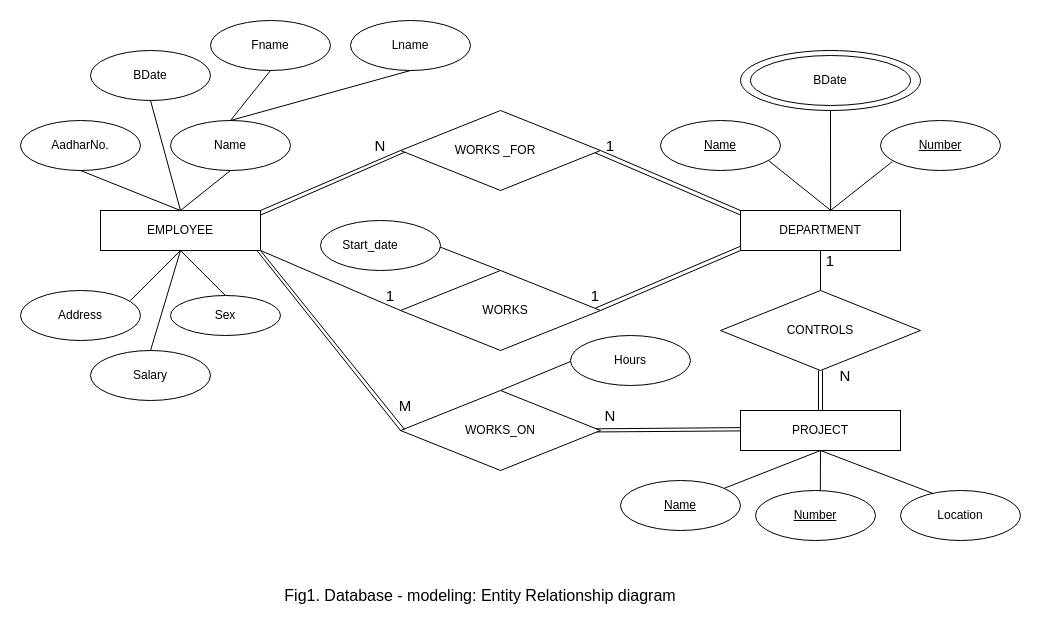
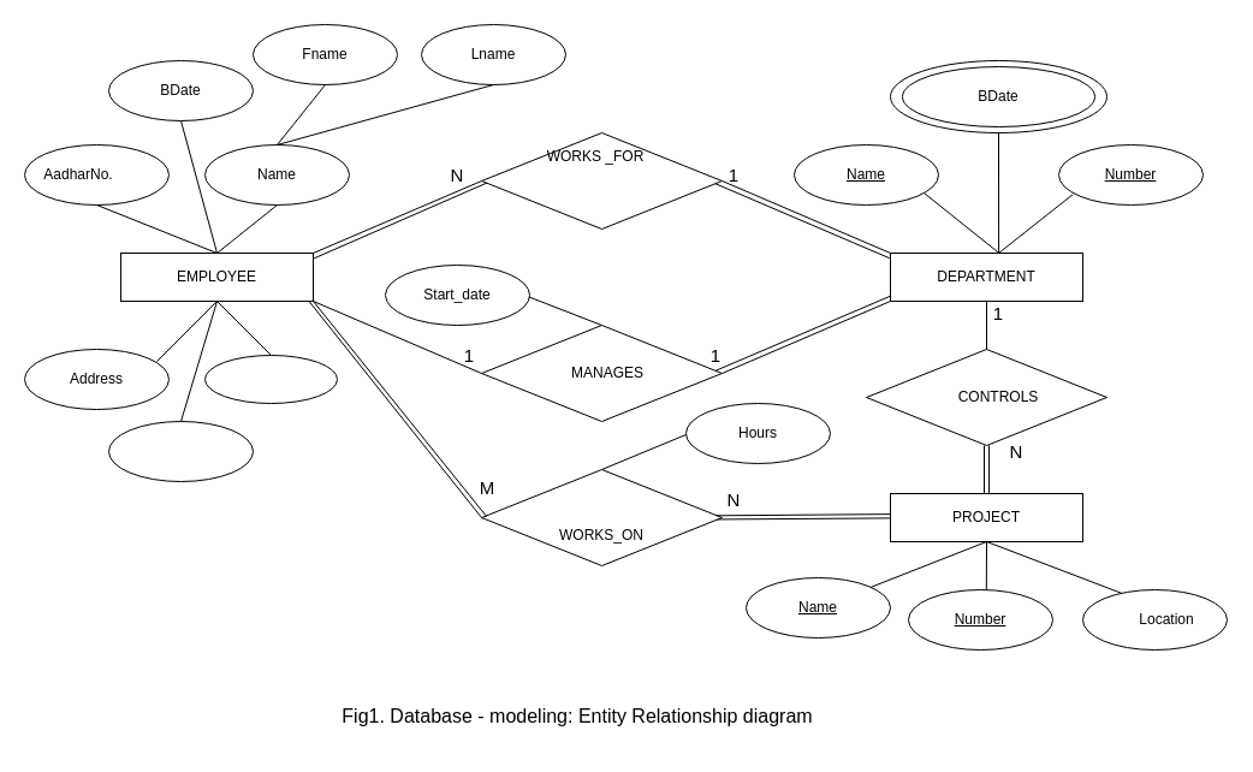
- <mxCell id="6" value="AadharNo." style="text;html=1;align=center;verticalAlign=middle;whiteSpace=wrap;rounded=0;" vertex="1" parent="1"><mxGeometry x="40" y="130" width="80" height="30" as="geometry" /></mxCell>
+ <mxCell id="6" value="AadharNo." style="text;html=1;align=center;verticalAlign=middle;whiteSpace=wrap;rounded=0;" vertex="1" parent="1"><mxGeometry x="25" y="130" width="80" height="30" as="geometry" /></mxCell>
- <mxCell id="62" value="WORKS _FOR" style="text;html=1;align=center;verticalAlign=middle;whiteSpace=wrap;rounded=0;" vertex="1" parent="1"><mxGeometry x="430" y="135" width="130" height="30" as="geometry" /></mxCell>
+ <mxCell id="62" value="WORKS _FOR" style="text;html=1;align=center;verticalAlign=middle;whiteSpace=wrap;rounded=0;" vertex="1" parent="1"><mxGeometry x="430" y="115" width="130" height="30" as="geometry" /></mxCell>
- <mxCell id="56" value="Start_date" style="text;html=1;align=center;verticalAlign=middle;whiteSpace=wrap;rounded=0;" vertex="1" parent="1"><mxGeometry x="330" y="230" width="80" height="30" as="geometry" /></mxCell>
+ <mxCell id="56" value="Start_date" style="text;html=1;align=center;verticalAlign=middle;whiteSpace=wrap;rounded=0;" vertex="1" parent="1"><mxGeometry x="340" y="230" width="80" height="30" as="geometry" /></mxCell>
- <mxCell id="63" value="WORKS" style="text;html=1;align=center;verticalAlign=middle;whiteSpace=wrap;rounded=0;" vertex="1" parent="1"><mxGeometry x="440" y="295" width="130" height="30" as="geometry" /></mxCell>
+ <mxCell id="63" value="MANAGES" style="text;html=1;align=center;verticalAlign=middle;whiteSpace=wrap;rounded=0;" vertex="1" parent="1"><mxGeometry x="440" y="295" width="130" height="30" as="geometry" /></mxCell>
- <mxCell id="15" value="Sex" style="text;html=1;align=center;verticalAlign=middle;whiteSpace=wrap;rounded=0;" vertex="1" parent="1"><mxGeometry x="185" y="300" width="80" height="30" as="geometry" /></mxCell>
- <mxCell id="65" value="CONTROLS" style="text;html=1;align=center;verticalAlign=middle;whiteSpace=wrap;rounded=0;" vertex="1" parent="1"><mxGeometry x="755" y="315" width="130" height="30" as="geometry" /></mxCell>
+ <mxCell id="65" value="CONTROLS" style="text;html=1;align=center;verticalAlign=middle;whiteSpace=wrap;rounded=0;" vertex="1" parent="1"><mxGeometry x="765" y="315" width="130" height="30" as="geometry" /></mxCell>
- <mxCell id="13" value="Salary" style="text;html=1;align=center;verticalAlign=middle;whiteSpace=wrap;rounded=0;" vertex="1" parent="1"><mxGeometry x="110" y="360" width="80" height="30" as="geometry" /></mxCell>
- <mxCell id="64" value="WORKS_ON" style="text;html=1;align=center;verticalAlign=middle;whiteSpace=wrap;rounded=0;" vertex="1" parent="1"><mxGeometry x="435" y="415" width="130" height="30" as="geometry" /></mxCell>
+ <mxCell id="64" value="WORKS_ON" style="text;html=1;align=center;verticalAlign=middle;whiteSpace=wrap;rounded=0;" vertex="1" parent="1"><mxGeometry x="435" y="430" width="130" height="30" as="geometry" /></mxCell>
- <mxCell id="35" value="Location" style="text;html=1;align=center;verticalAlign=middle;whiteSpace=wrap;rounded=0;" vertex="1" parent="1"><mxGeometry x="920" y="500" width="80" height="30" as="geometry" /></mxCell>
+ <mxCell id="35" value="Location" style="text;html=1;align=center;verticalAlign=middle;whiteSpace=wrap;rounded=0;" vertex="1" parent="1"><mxGeometry x="930" y="500" width="80" height="30" as="geometry" /></mxCell>
